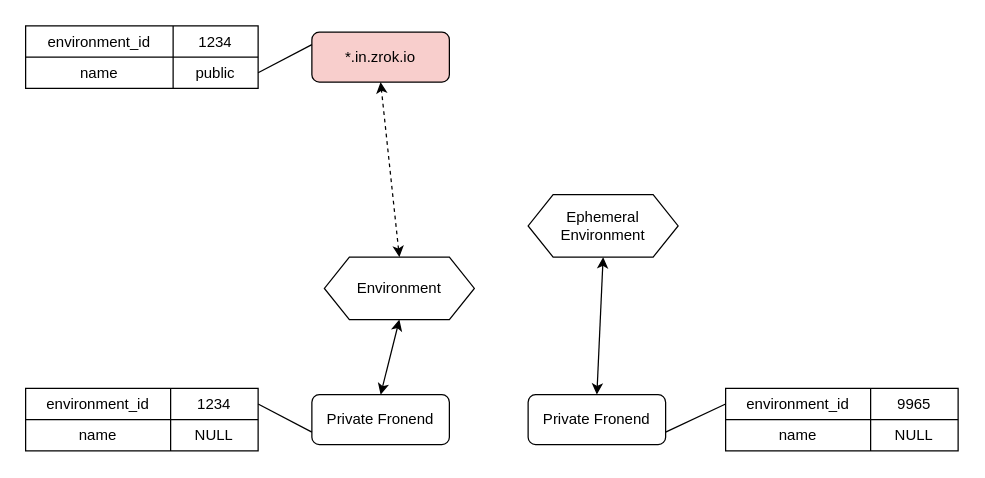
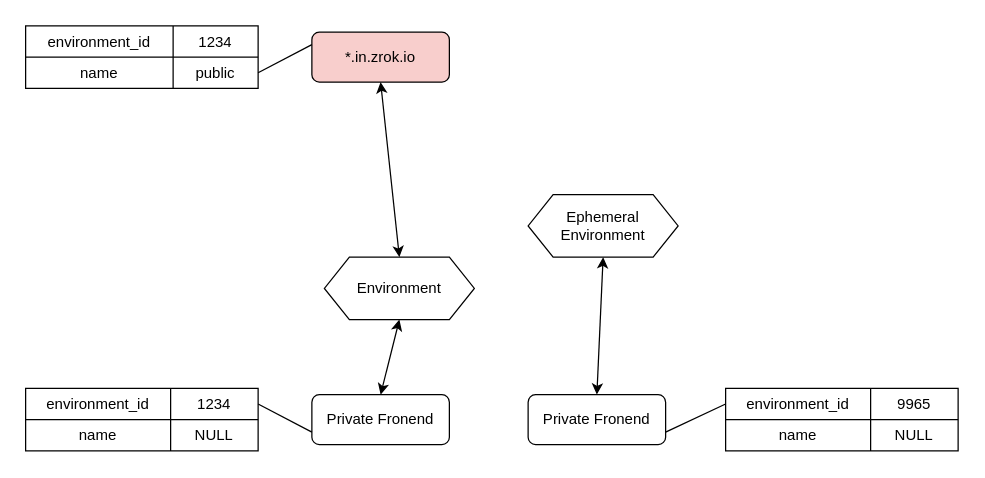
- <mxCell id="33" value="" style="endArrow=classic;startArrow=classic;html=1;rounded=0;exitX=0.5;exitY=0;exitDx=0;exitDy=0;entryX=0.5;entryY=1;entryDx=0;entryDy=0;dashed=1;" edge="1" parent="1" source="5" target="2"><mxGeometry width="50" height="50" relative="1" as="geometry"><mxPoint x="314" y="325" as="sourcePoint" /><mxPoint x="314" y="225" as="targetPoint" /></mxGeometry></mxCell>
+ <mxCell id="33" value="" style="endArrow=classic;startArrow=classic;html=1;rounded=0;exitX=0.5;exitY=0;exitDx=0;exitDy=0;entryX=0.5;entryY=1;entryDx=0;entryDy=0;" edge="1" parent="1" source="5" target="2"><mxGeometry width="50" height="50" relative="1" as="geometry"><mxPoint x="314" y="325" as="sourcePoint" /><mxPoint x="314" y="225" as="targetPoint" /></mxGeometry></mxCell>
